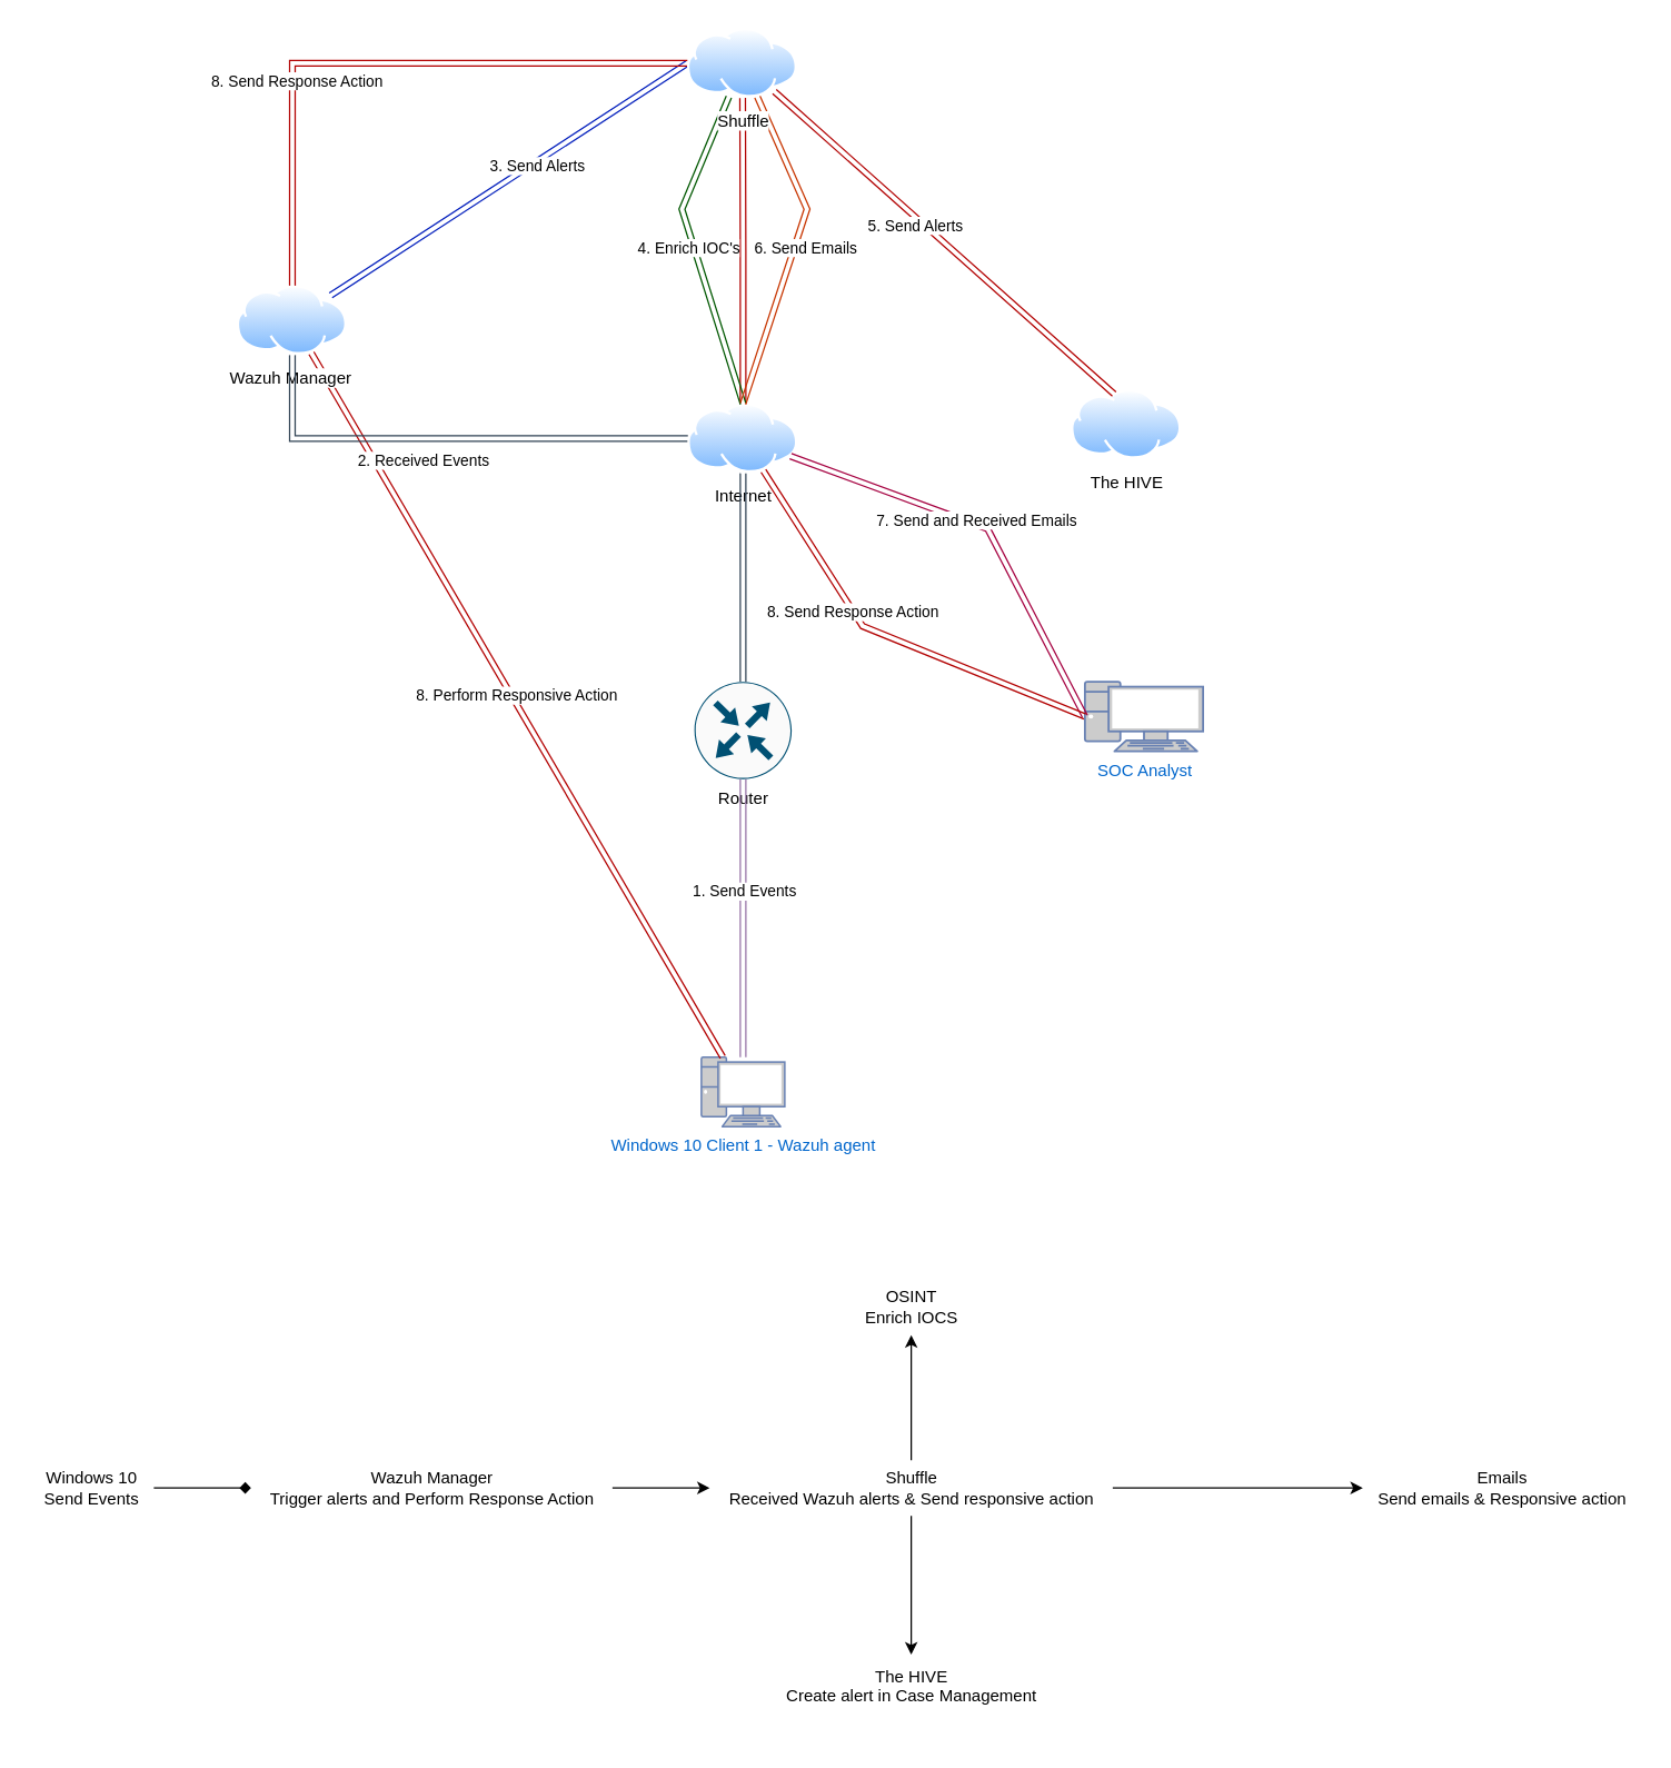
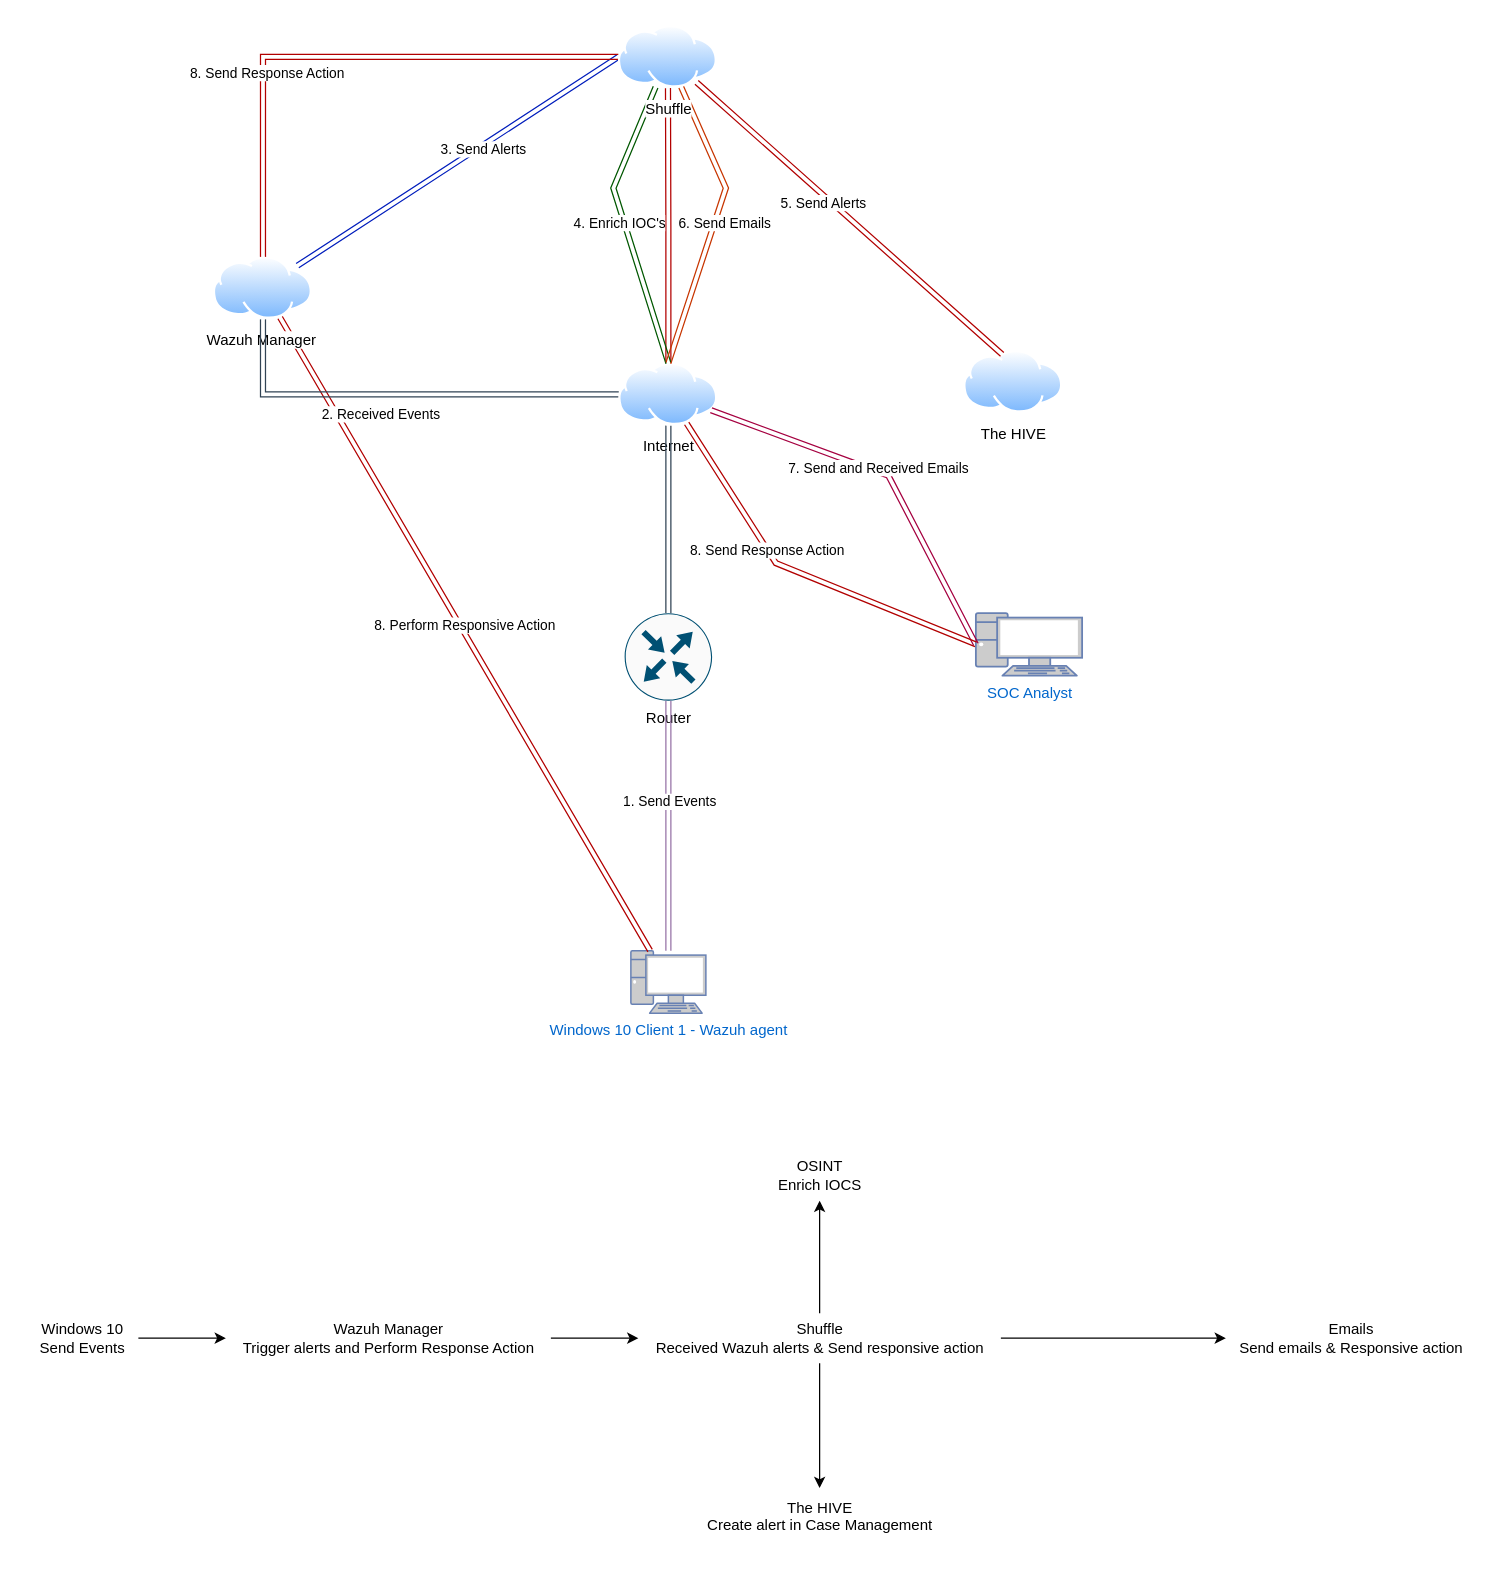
- <mxCell id="31" style="edgeStyle=orthogonalEdgeStyle;rounded=0;orthogonalLoop=1;jettySize=auto;html=1;endArrow=diamond;" edge="1" parent="1" source="32" target="34"><mxGeometry relative="1" as="geometry" /></mxCell>
+ <mxCell id="31" style="edgeStyle=orthogonalEdgeStyle;rounded=0;orthogonalLoop=1;jettySize=auto;html=1;" edge="1" parent="1" source="32" target="34"><mxGeometry relative="1" as="geometry" /></mxCell>
